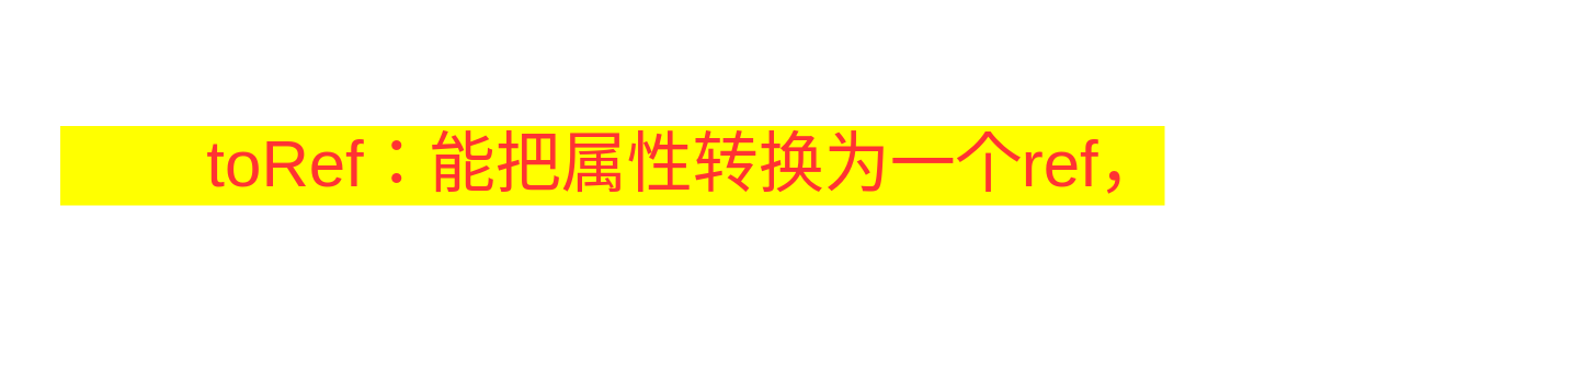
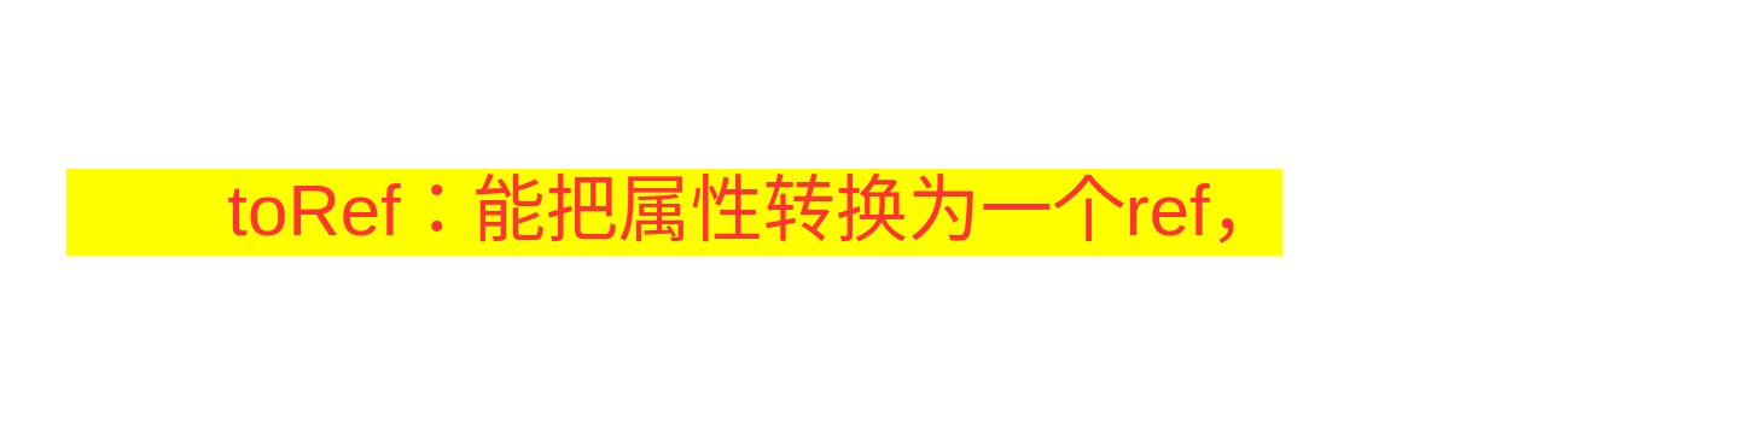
- <mxCell id="2" value="&lt;span style=&quot;font-size: 24px;&quot;&gt;&lt;span style=&quot;white-space: pre;&quot;&gt;&#09;&lt;/span&gt;toRef：能把属性转换为一个ref，&lt;/span&gt;" style="text;strokeColor=none;align=left;fillColor=none;html=1;verticalAlign=middle;whiteSpace=wrap;rounded=0;fontSize=14;fontColor=#FF3333;labelBackgroundColor=#FFFF00;" vertex="1" parent="1"><mxGeometry x="20" y="10" width="540" height="100" as="geometry" /></mxCell>
+ <mxCell id="2" value="&lt;span style=&quot;font-size: 24px;&quot;&gt;&lt;span style=&quot;white-space: pre;&quot;&gt;&#09;&lt;/span&gt;toRef：能把属性转换为一个ref，&lt;/span&gt;" style="text;strokeColor=none;align=left;fillColor=none;html=1;verticalAlign=middle;whiteSpace=wrap;rounded=0;fontSize=14;fontColor=#FF3333;labelBackgroundColor=#FFFF00;" vertex="1" parent="1"><mxGeometry x="20" y="20" width="540" height="100" as="geometry" /></mxCell>
